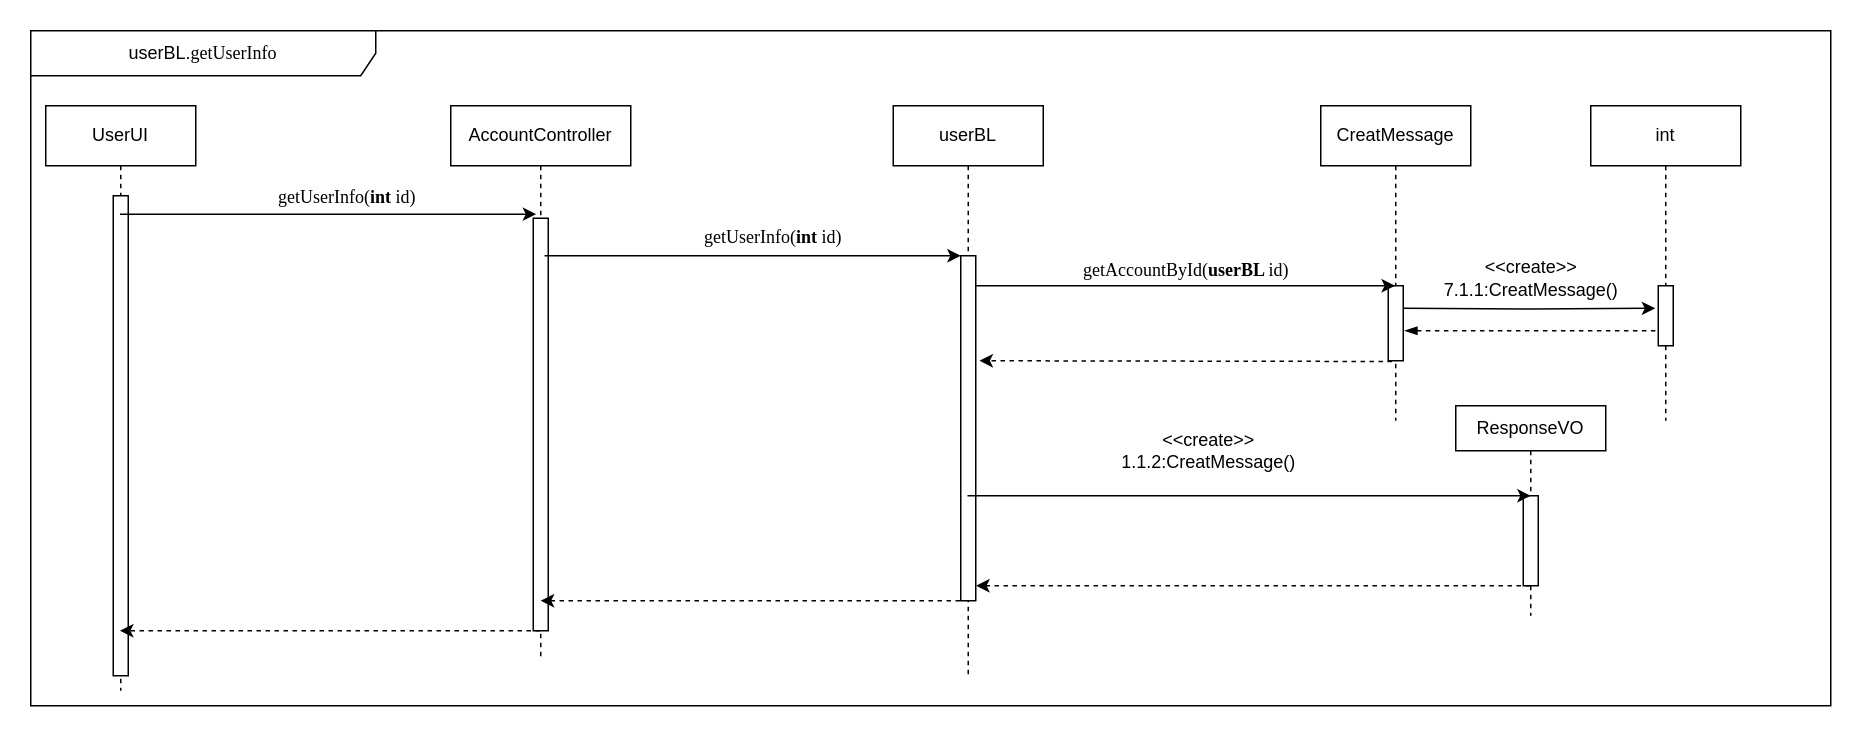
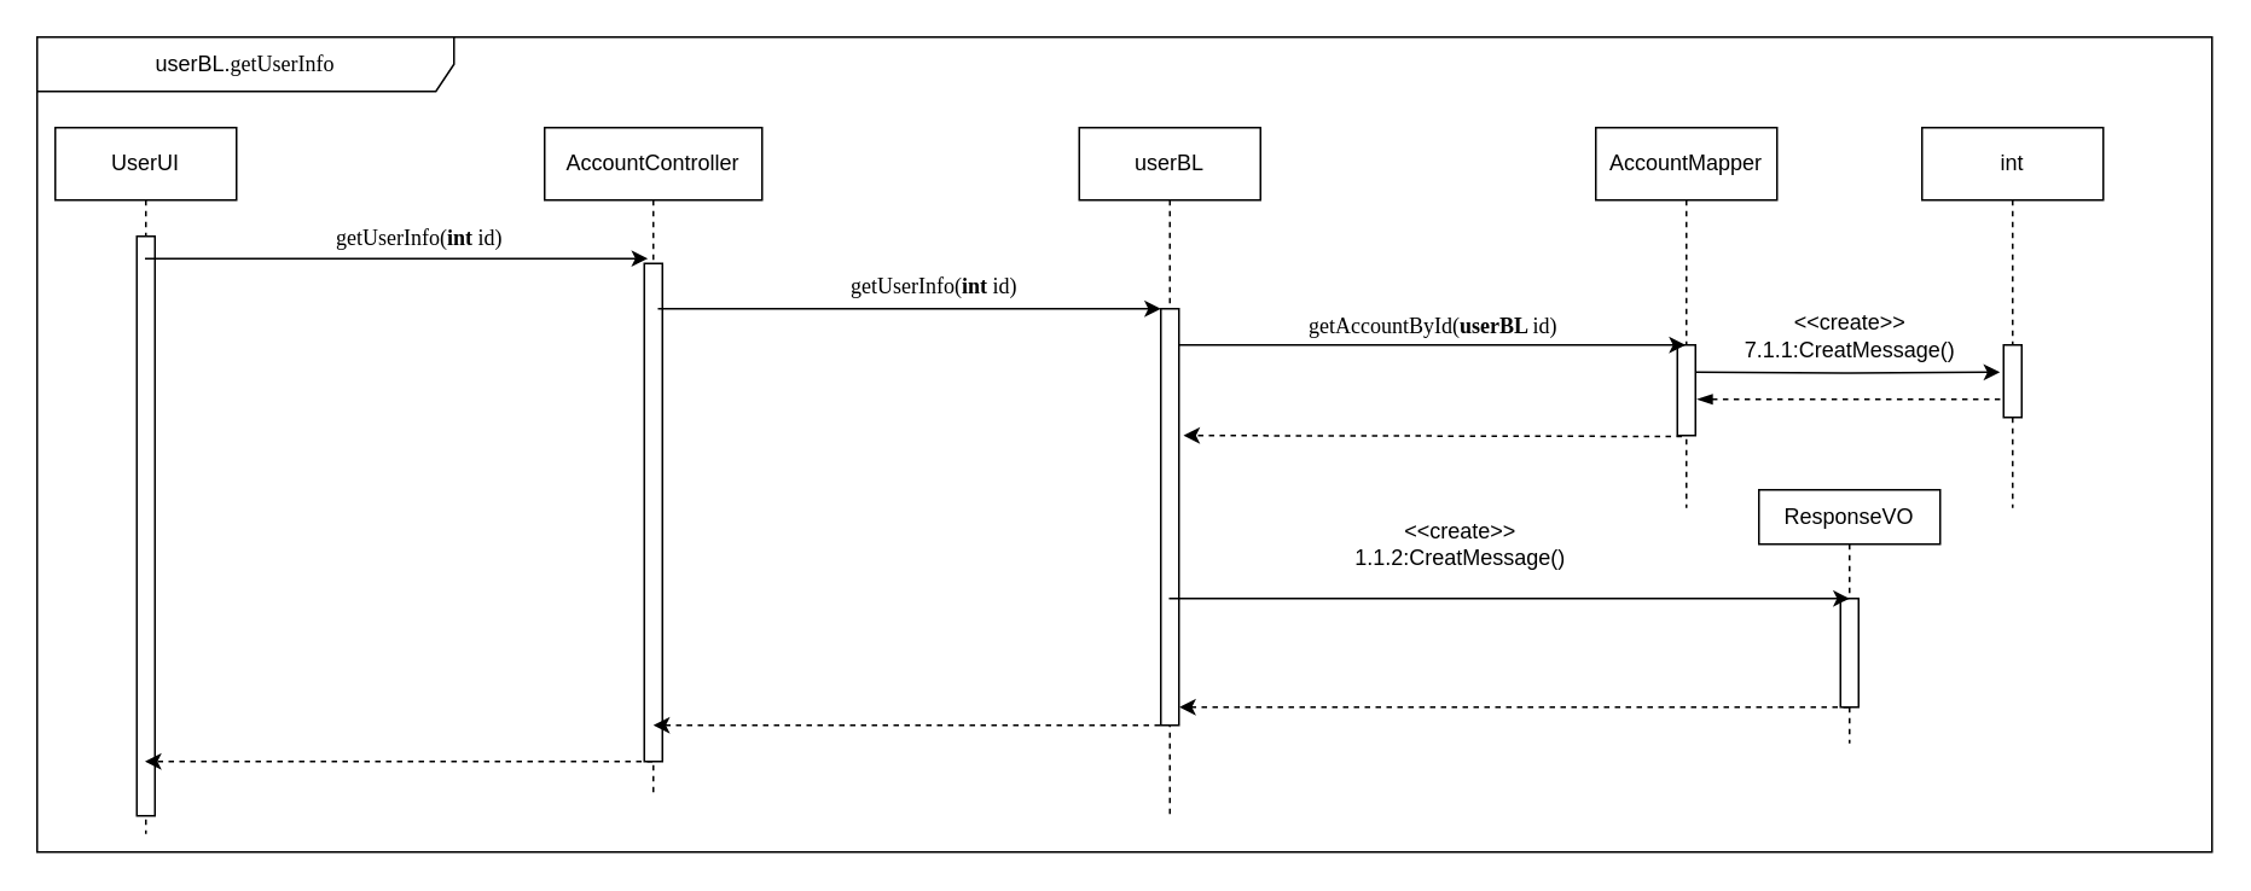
- <mxCell id="9" value="CreatMessage" style="shape=umlLifeline;perimeter=lifelinePerimeter;whiteSpace=wrap;html=1;container=1;collapsible=0;recursiveResize=0;outlineConnect=0;" parent="1" vertex="1"><mxGeometry x="880" y="70" width="100" height="210" as="geometry" /></mxCell>
+ <mxCell id="9" value="AccountMapper" style="shape=umlLifeline;perimeter=lifelinePerimeter;whiteSpace=wrap;html=1;container=1;collapsible=0;recursiveResize=0;outlineConnect=0;" parent="1" vertex="1"><mxGeometry x="880" y="70" width="100" height="210" as="geometry" /></mxCell>
